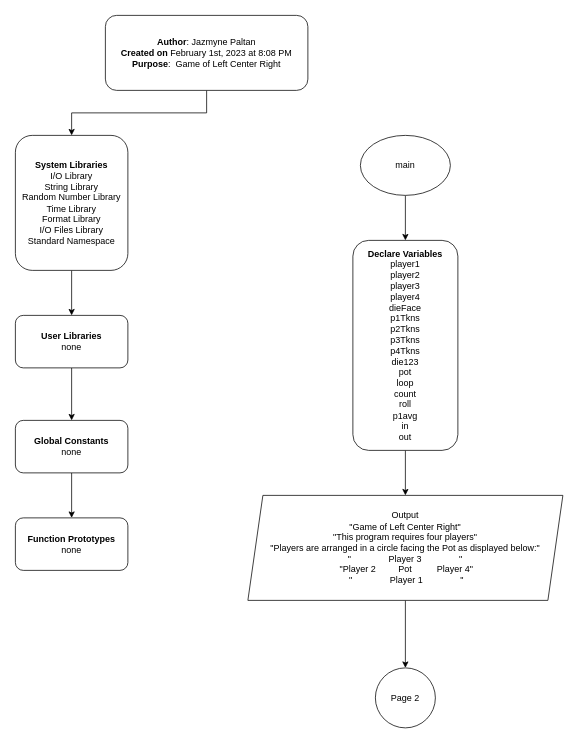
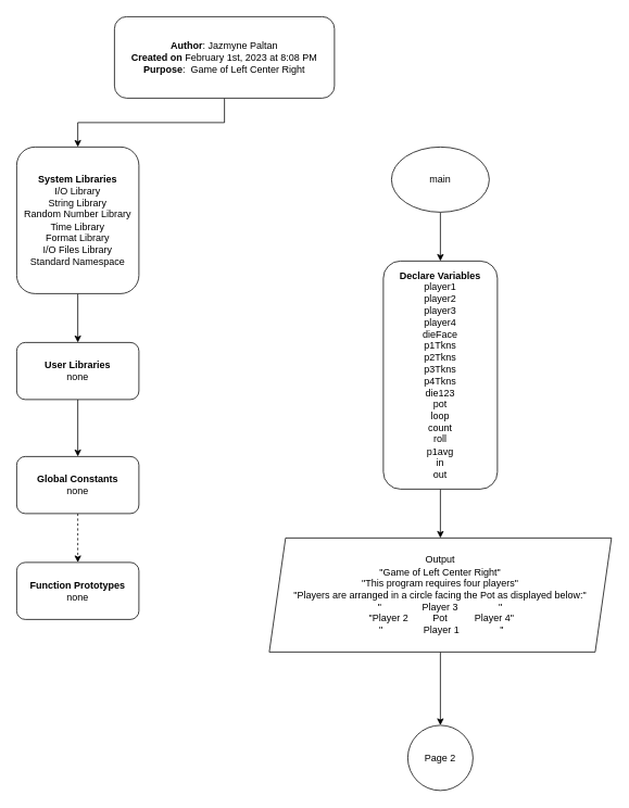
- <mxCell id="8" style="edgeStyle=orthogonalEdgeStyle;rounded=0;orthogonalLoop=1;jettySize=auto;html=1;exitX=0.5;exitY=1;exitDx=0;exitDy=0;entryX=0.5;entryY=0;entryDx=0;entryDy=0;" parent="1" source="9" target="10" edge="1"><mxGeometry relative="1" as="geometry" /></mxCell>
+ <mxCell id="8" style="edgeStyle=orthogonalEdgeStyle;rounded=0;orthogonalLoop=1;jettySize=auto;html=1;exitX=0.5;exitY=1;exitDx=0;exitDy=0;entryX=0.5;entryY=0;entryDx=0;entryDy=0;dashed=1;" parent="1" source="9" target="10" edge="1"><mxGeometry relative="1" as="geometry" /></mxCell>
